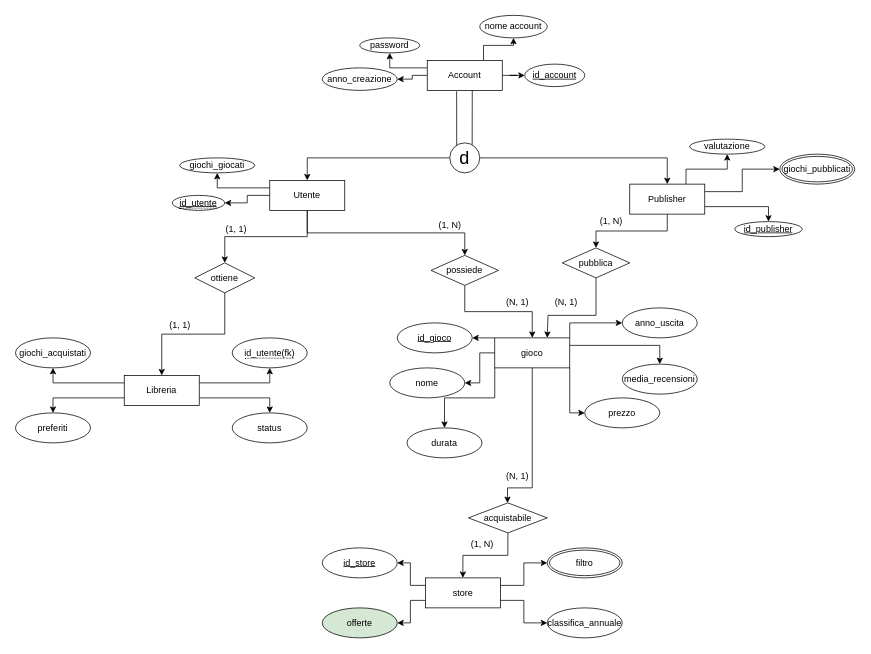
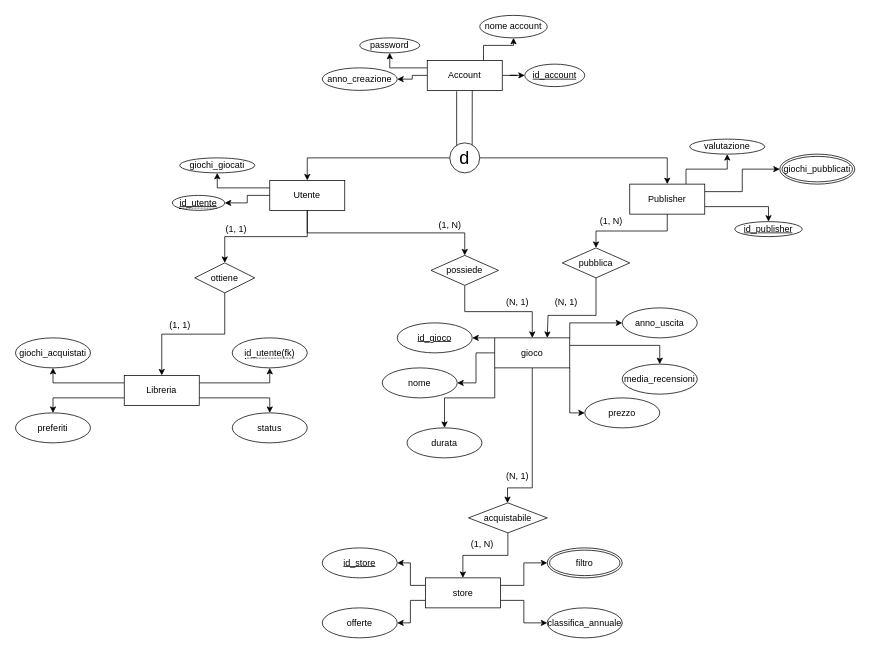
- <mxCell id="52" value="nome" style="ellipse;whiteSpace=wrap;html=1;align=center;" vertex="1" parent="1"><mxGeometry x="519" y="490" width="100" height="40" as="geometry" /></mxCell>
+ <mxCell id="52" value="nome" style="ellipse;whiteSpace=wrap;html=1;align=center;" vertex="1" parent="1"><mxGeometry x="509" y="490" width="100" height="40" as="geometry" /></mxCell>
- <mxCell id="66" value="offerte" style="ellipse;whiteSpace=wrap;html=1;align=center;fillColor=#d5e8d4;" vertex="1" parent="1"><mxGeometry x="429" y="810" width="100" height="40" as="geometry" /></mxCell>
+ <mxCell id="66" value="offerte" style="ellipse;whiteSpace=wrap;html=1;align=center;" vertex="1" parent="1"><mxGeometry x="429" y="810" width="100" height="40" as="geometry" /></mxCell>
